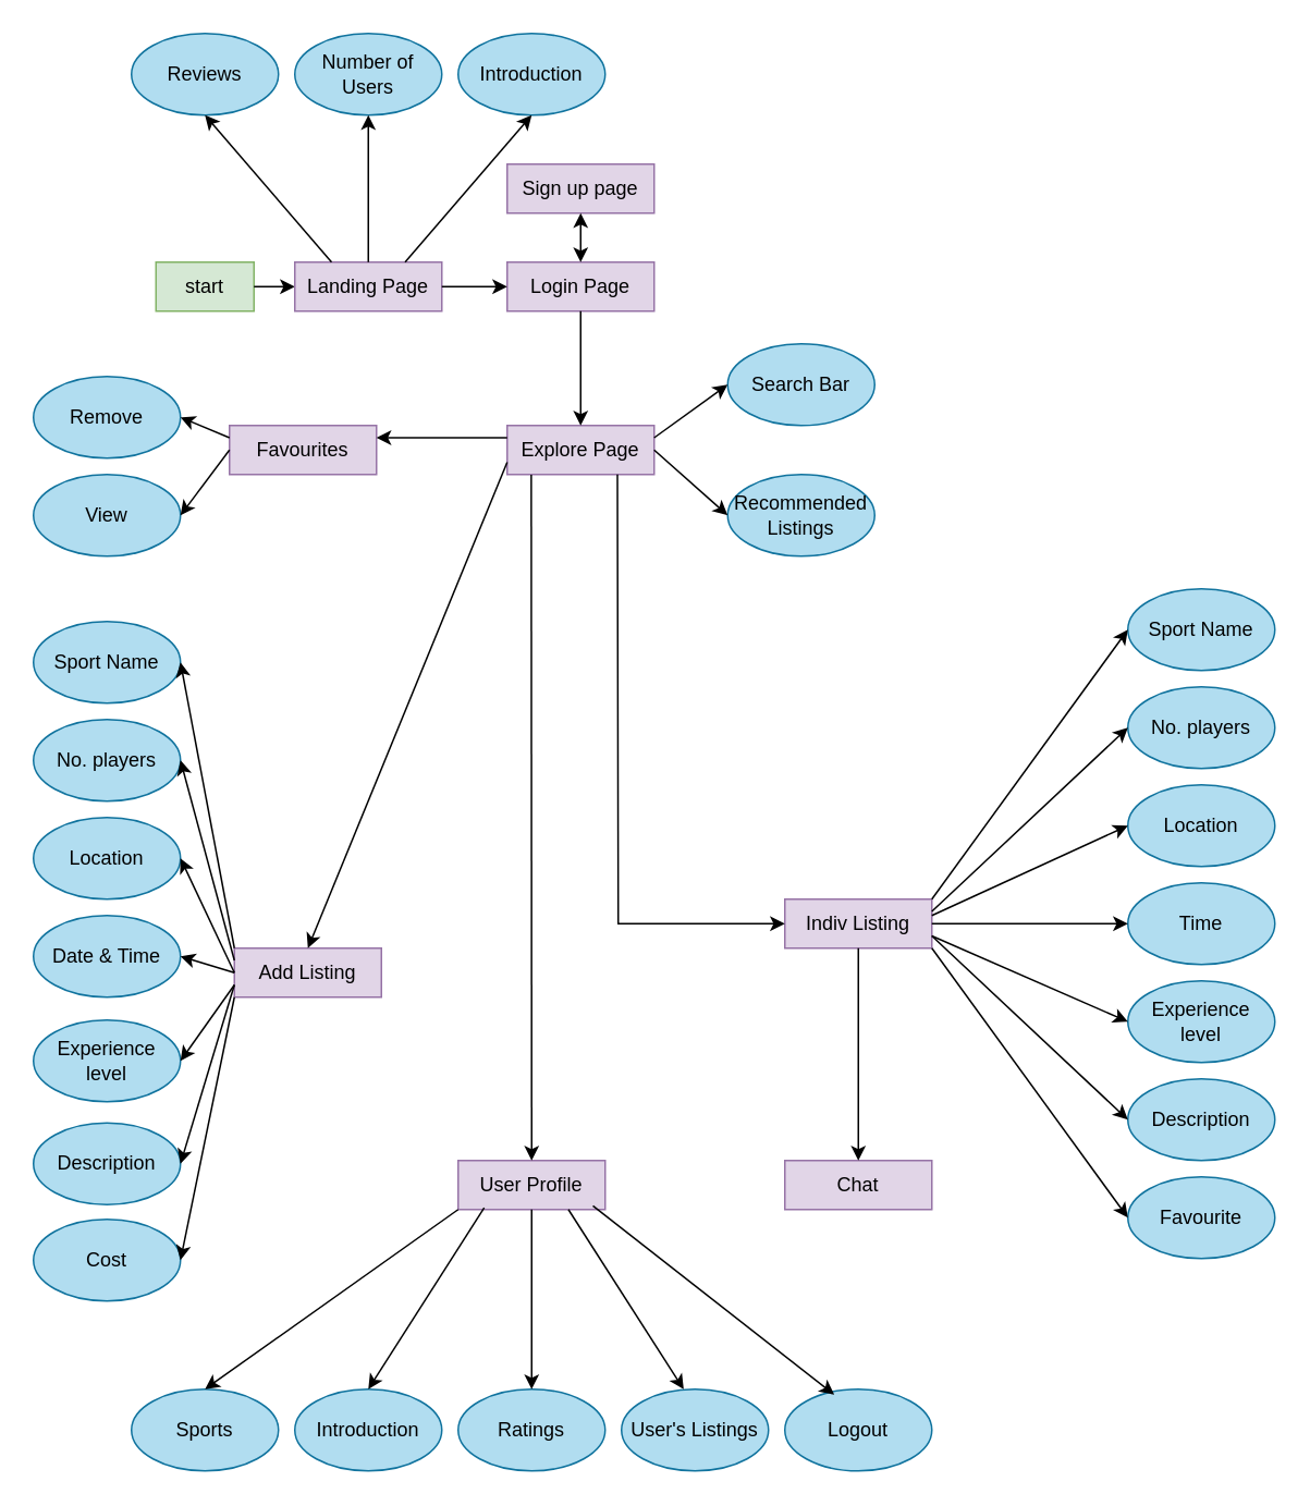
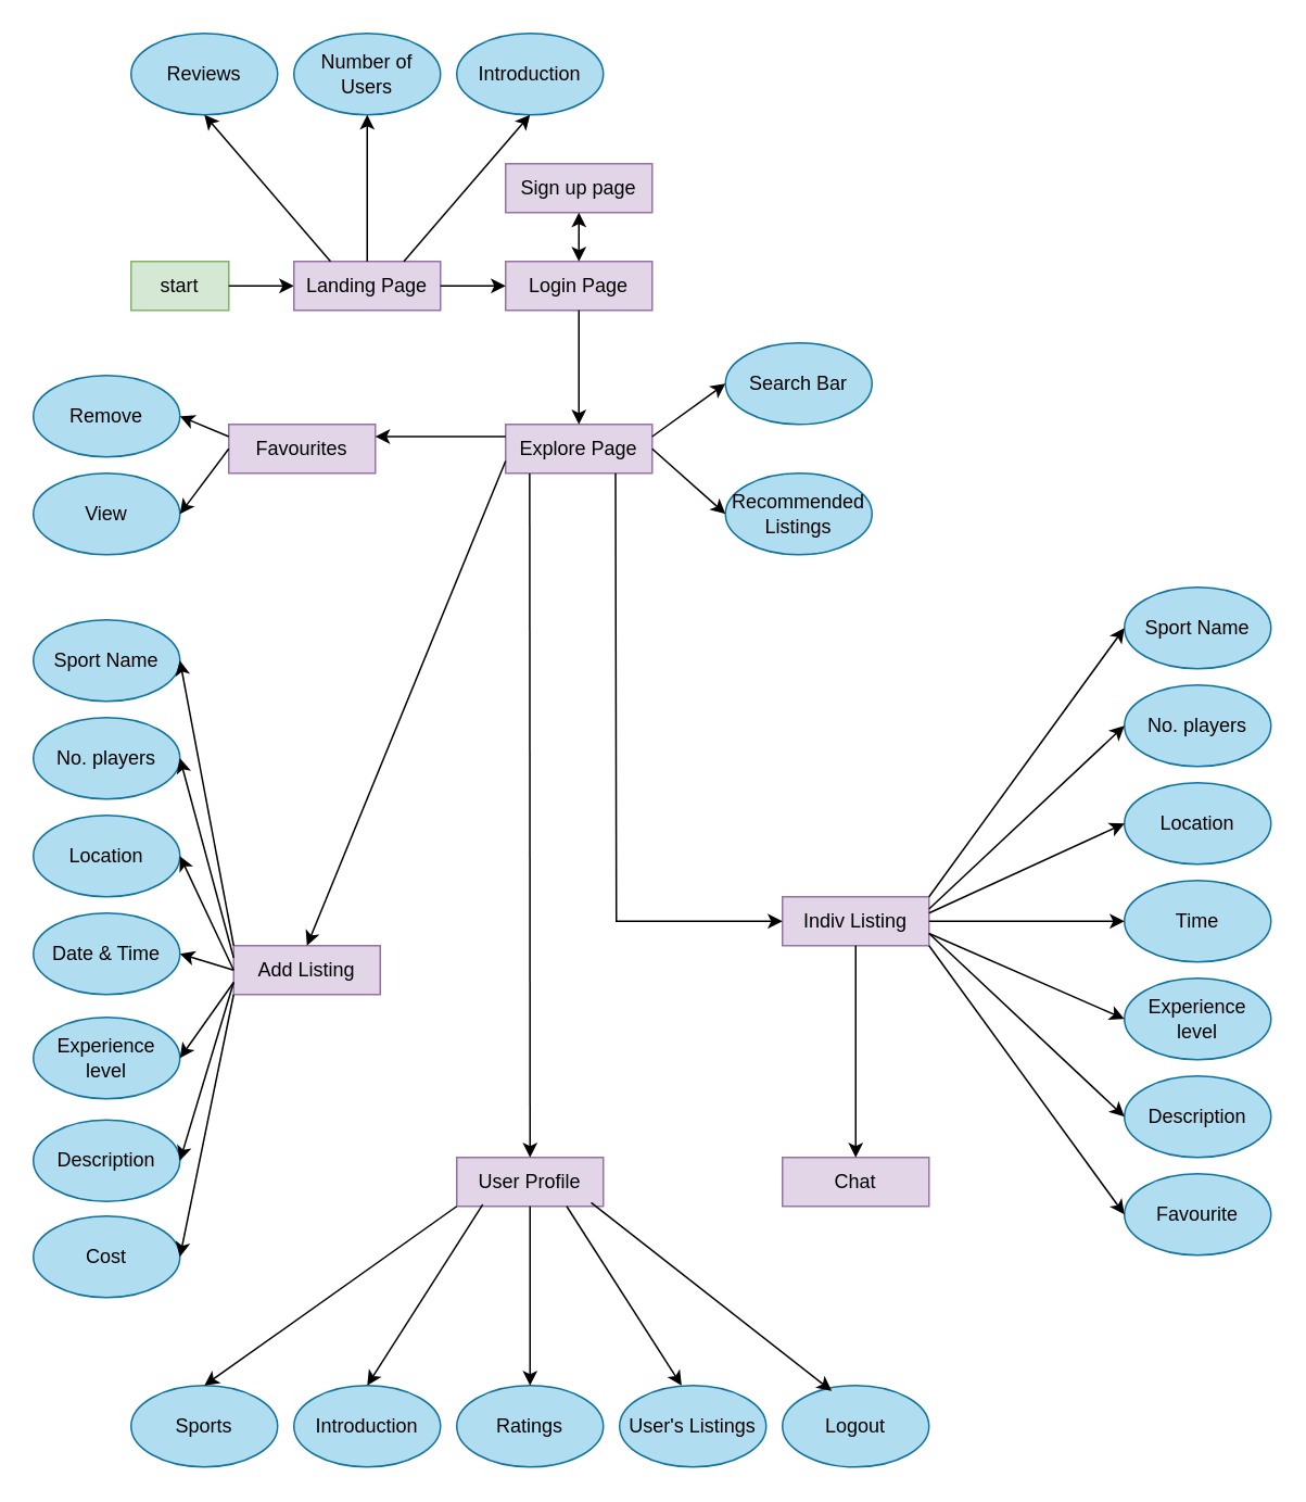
- <mxCell id="2" value="start" style="rounded=0;whiteSpace=wrap;html=1;fillColor=#d5e8d4;strokeColor=#82b366;" vertex="1" parent="1"><mxGeometry x="95" y="160" width="60" height="30" as="geometry" /></mxCell>
+ <mxCell id="2" value="start" style="rounded=0;whiteSpace=wrap;html=1;fillColor=#d5e8d4;strokeColor=#82b366;" vertex="1" parent="1"><mxGeometry x="80" y="160" width="60" height="30" as="geometry" /></mxCell>
